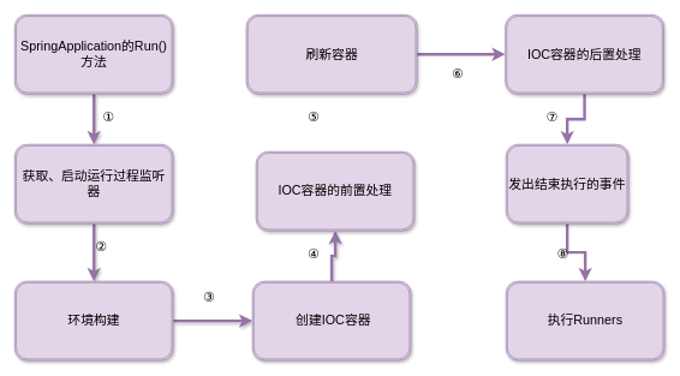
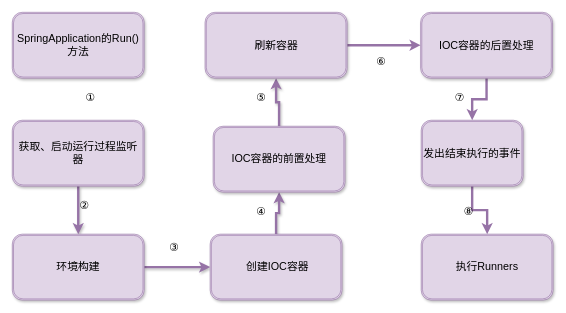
- <mxCell id="2" style="edgeStyle=orthogonalEdgeStyle;rounded=0;orthogonalLoop=1;jettySize=auto;html=1;strokeColor=#9673a6;strokeWidth=4;fillColor=#e1d5e7;shadow=1;" parent="1" source="3" target="5" edge="1"><mxGeometry relative="1" as="geometry" /></mxCell>
+ <mxCell id="10" value="" style="edgeStyle=orthogonalEdgeStyle;rounded=0;comic=0;orthogonalLoop=1;jettySize=auto;html=1;shadow=1;strokeColor=#9673a6;strokeWidth=4;fillColor=#e1d5e7;" parent="1" source="11" target="13" edge="1"><mxGeometry relative="1" as="geometry" /></mxCell>
